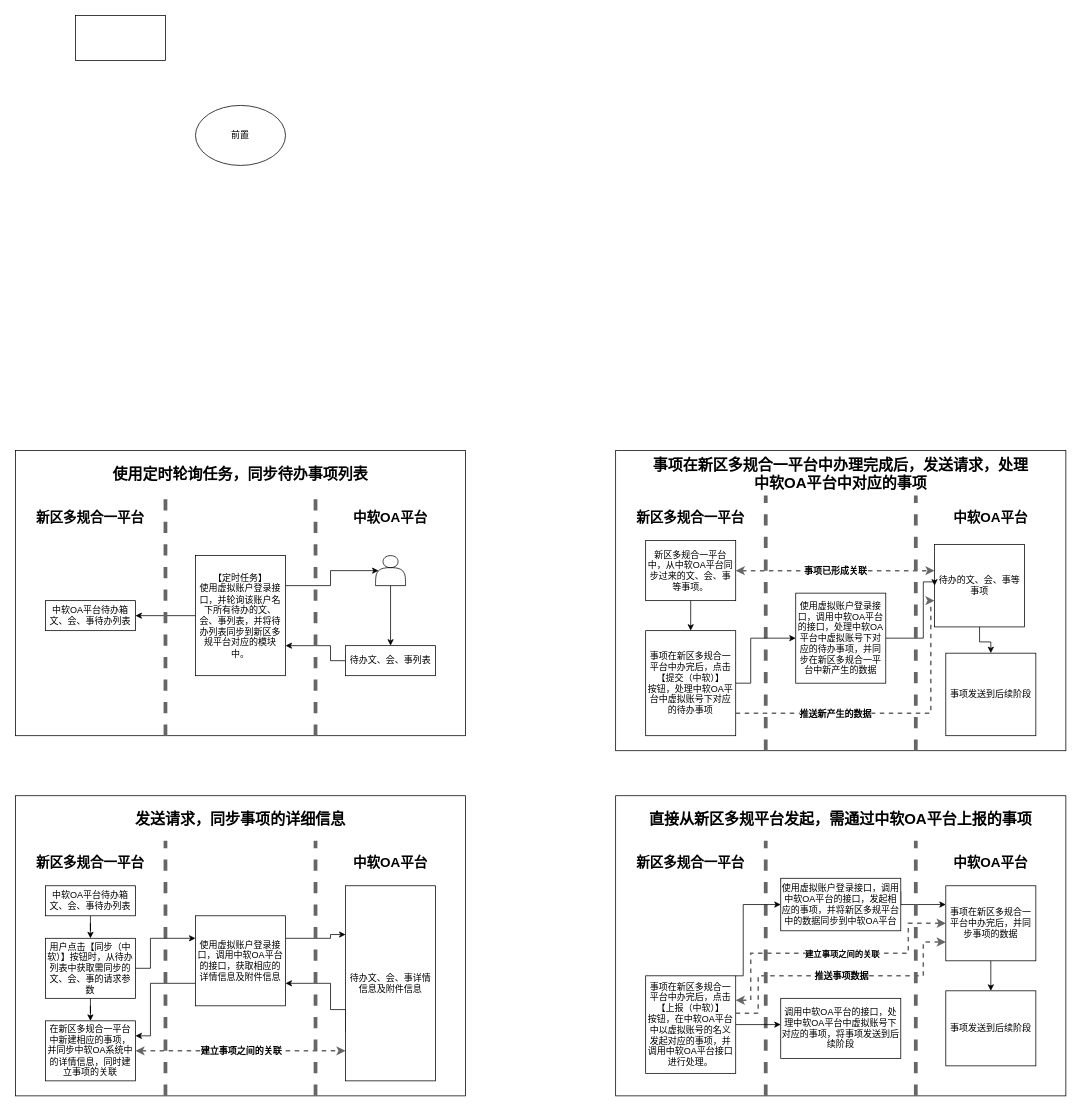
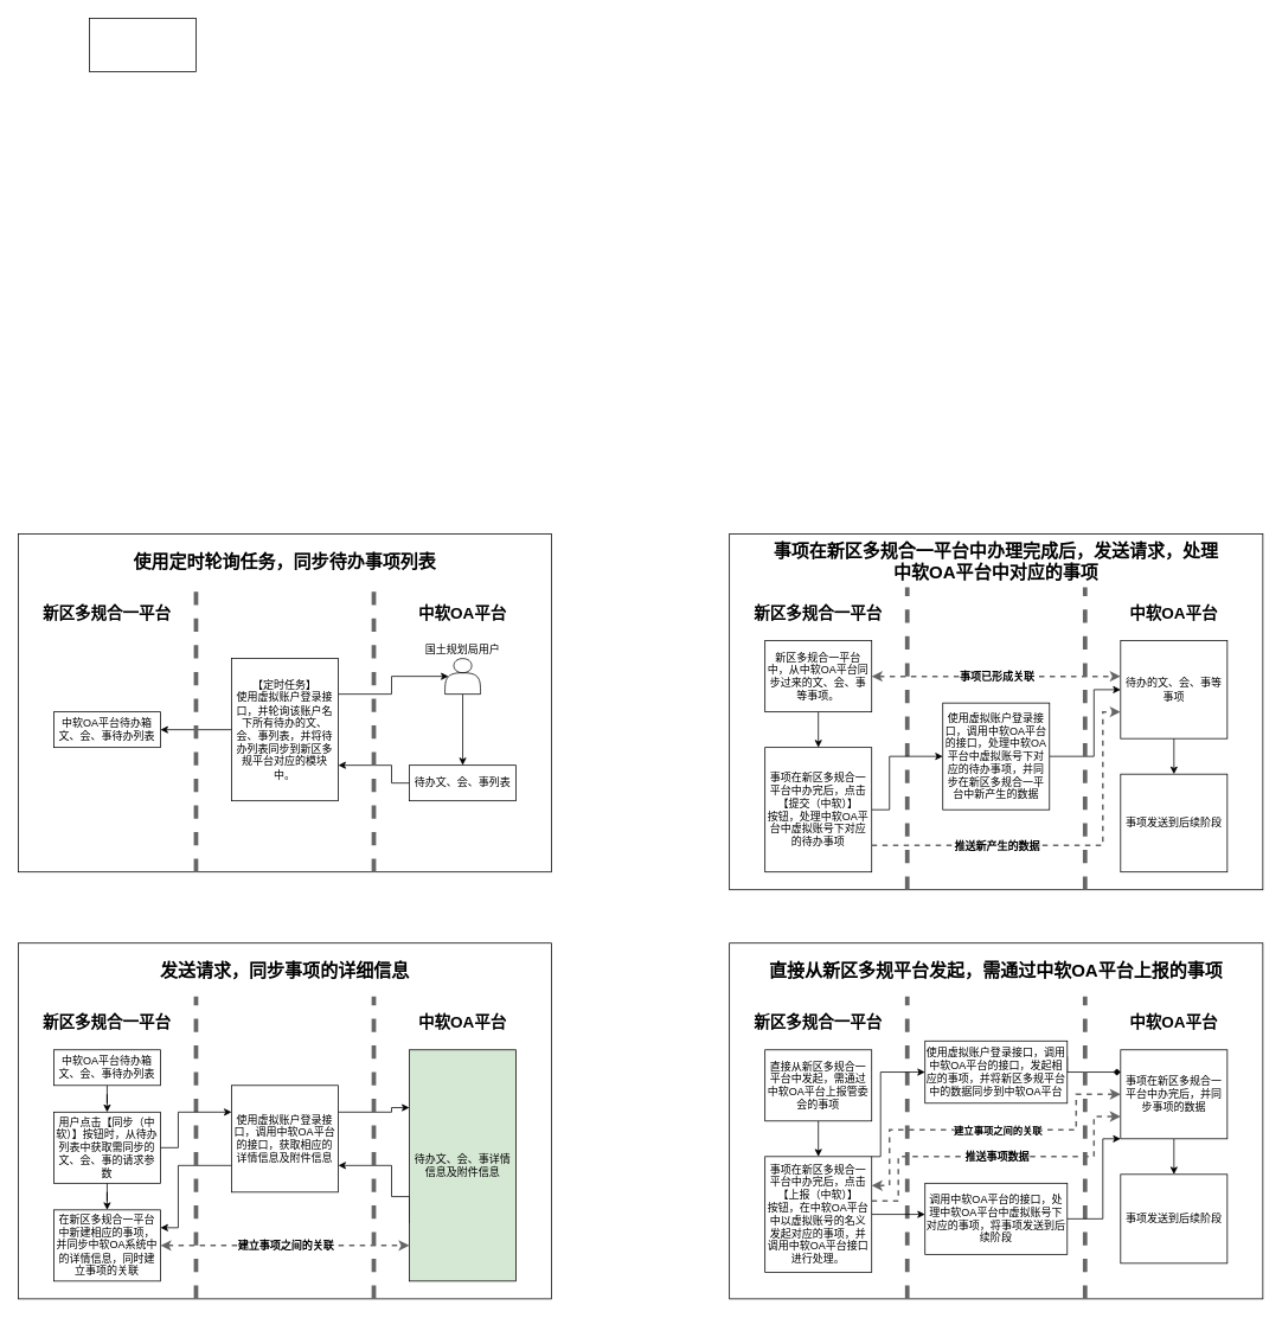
- <mxCell id="53" value="前置" style="ellipse;whiteSpace=wrap;html=1;fontSize=12;" parent="1" vertex="1"><mxGeometry x="260" y="140" width="120" height="80" as="geometry" /></mxCell>
+ <mxCell id="7" value="国土规划局用户" style="text;html=1;strokeColor=none;fillColor=none;align=center;verticalAlign=middle;whiteSpace=wrap;rounded=0;" parent="1" vertex="1"><mxGeometry x="470" y="720" width="100" height="20" as="geometry" /></mxCell>
- <mxCell id="38" value="待办的文、会、事等事项" style="rounded=0;whiteSpace=wrap;html=1;" parent="1" vertex="1"><mxGeometry x="1245" y="725" width="120" height="110" as="geometry" /></mxCell>
+ <mxCell id="38" value="待办的文、会、事等事项" style="rounded=0;whiteSpace=wrap;html=1;" parent="1" vertex="1"><mxGeometry x="1260" y="720" width="120" height="110" as="geometry" /></mxCell>
- <mxCell id="59" style="edgeStyle=orthogonalEdgeStyle;rounded=0;orthogonalLoop=1;jettySize=auto;html=1;exitX=1;exitY=0.25;exitDx=0;exitDy=0;entryX=0;entryY=0.25;entryDx=0;entryDy=0;" parent="1" source="60" target="58" edge="1"><mxGeometry relative="1" as="geometry"><Array as="points"><mxPoint x="1200" y="1205" /></Array></mxGeometry></mxCell>
+ <mxCell id="59" style="edgeStyle=orthogonalEdgeStyle;rounded=0;orthogonalLoop=1;jettySize=auto;html=1;exitX=1;exitY=0.25;exitDx=0;exitDy=0;entryX=0;entryY=0.25;entryDx=0;entryDy=0;endArrow=diamond;" parent="1" source="60" target="58" edge="1"><mxGeometry relative="1" as="geometry"><Array as="points"><mxPoint x="1200" y="1205" /></Array></mxGeometry></mxCell>
+ <mxCell id="67" value="直接从新区多规合一平台中发起，需通过中软OA平台上报管委会的事项" style="rounded=0;whiteSpace=wrap;html=1;" parent="1" vertex="1"><mxGeometry x="860" y="1180" width="120" height="80" as="geometry" /></mxCell>
+ <mxCell id="66" value="" style="edgeStyle=orthogonalEdgeStyle;rounded=0;orthogonalLoop=1;jettySize=auto;html=1;fontSize=12;startArrow=none;startFill=0;strokeWidth=1;" parent="1" source="67" target="70" edge="1"><mxGeometry relative="1" as="geometry" /></mxCell>
- <mxCell id="19" value="待办文、会、事详情信息及附件信息" style="rounded=0;whiteSpace=wrap;html=1;" parent="1" vertex="1"><mxGeometry x="460" y="1180" width="120" height="260" as="geometry" /></mxCell>
+ <mxCell id="19" value="待办文、会、事详情信息及附件信息" style="rounded=0;whiteSpace=wrap;html=1;fillColor=#d5e8d4;" parent="1" vertex="1"><mxGeometry x="460" y="1180" width="120" height="260" as="geometry" /></mxCell>
+ <mxCell id="71" style="edgeStyle=orthogonalEdgeStyle;rounded=0;orthogonalLoop=1;jettySize=auto;html=1;exitX=1;exitY=0.5;exitDx=0;exitDy=0;entryX=0;entryY=1;entryDx=0;entryDy=0;" parent="1" source="72" target="58" edge="1"><mxGeometry relative="1" as="geometry"><mxPoint x="1480" y="1440" as="targetPoint" /><Array as="points"><mxPoint x="1240" y="1370" /><mxPoint x="1240" y="1280" /></Array></mxGeometry></mxCell>
